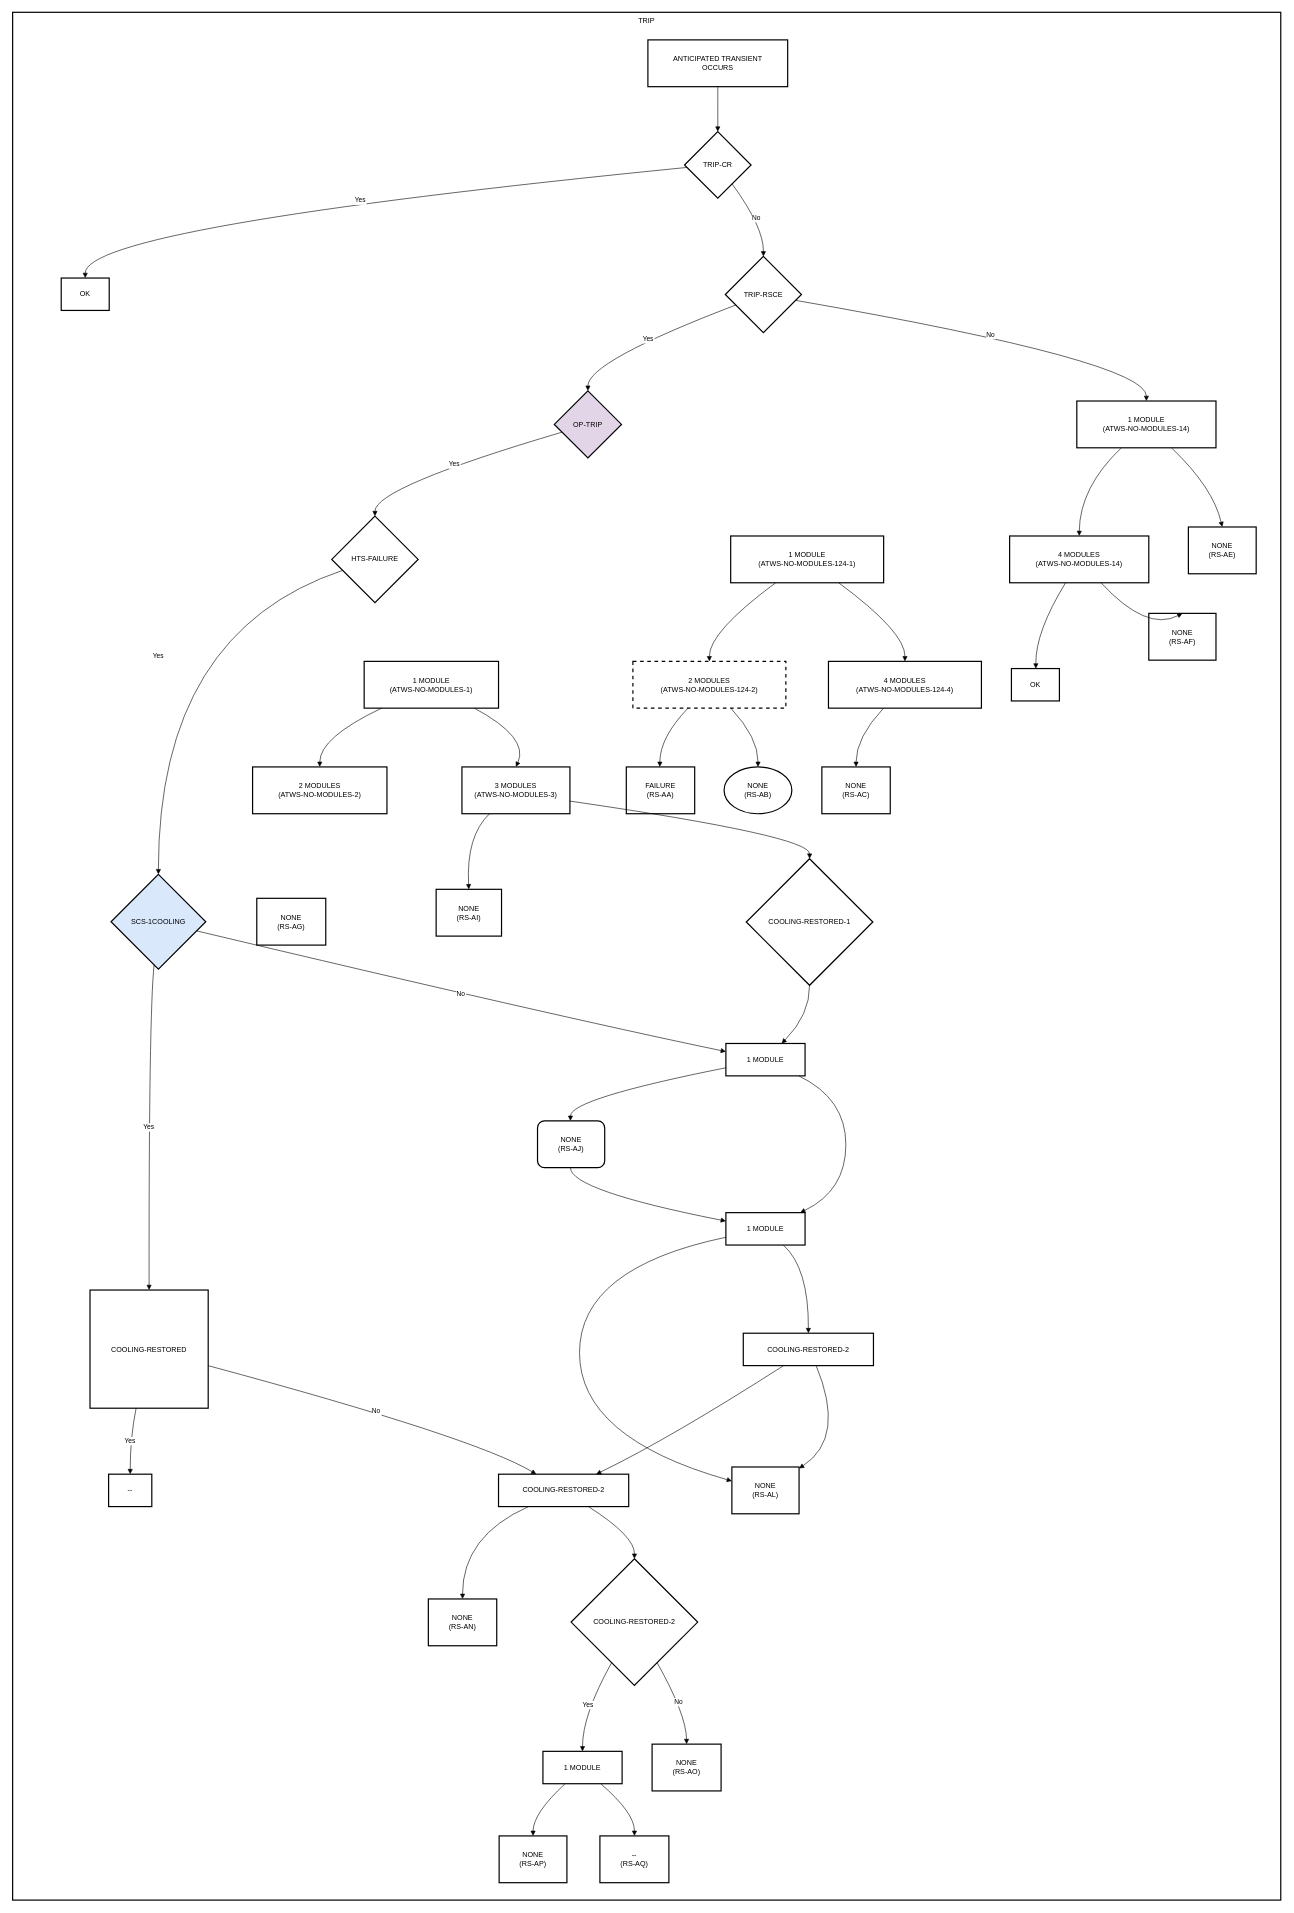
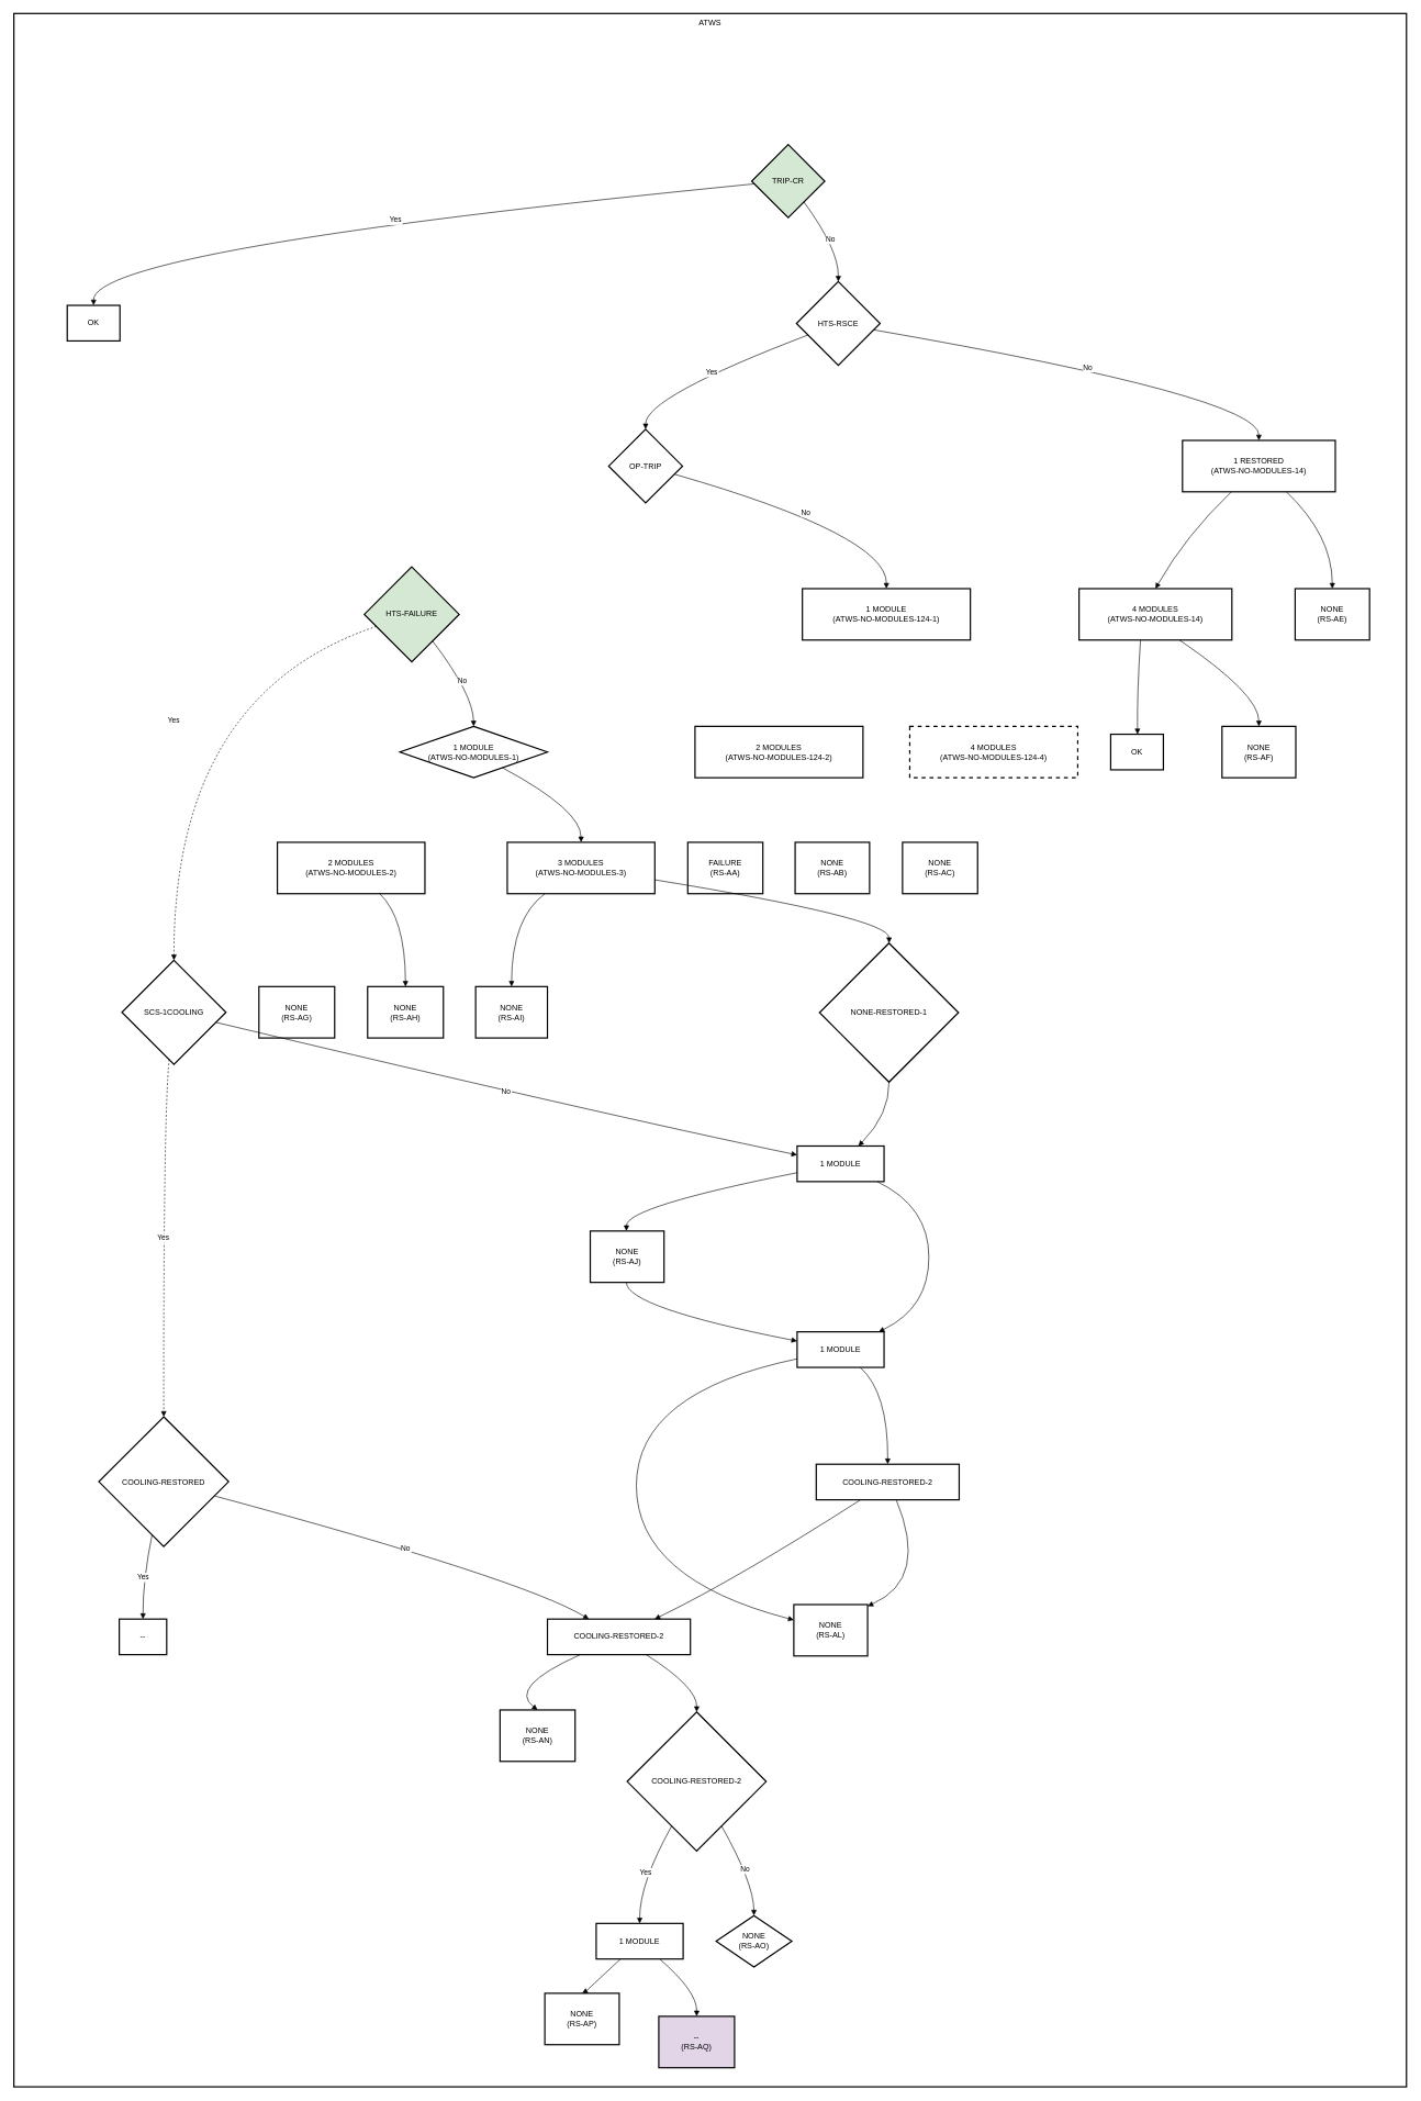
- <mxCell id="2" value="TRIP" style="whiteSpace=wrap;strokeWidth=2;verticalAlign=top;" vertex="1" parent="1"><mxGeometry x="20" y="20" width="2114" height="3147" as="geometry" /></mxCell>
+ <mxCell id="2" value="ATWS" style="whiteSpace=wrap;strokeWidth=2;verticalAlign=top;" vertex="1" parent="1"><mxGeometry x="20" y="20" width="2114" height="3147" as="geometry" /></mxCell>
- <mxCell id="3" value="ANTICIPATED TRANSIENT &#10; OCCURS" style="whiteSpace=wrap;strokeWidth=2;" vertex="1" parent="2"><mxGeometry x="1059" y="46" width="233" height="78" as="geometry" /></mxCell>
- <mxCell id="42" value="" style="curved=1;startArrow=none;endArrow=block;exitX=0.5;exitY=0.99;entryX=0.5;entryY=0;rounded=0;" edge="1" parent="2" source="3" target="4"><mxGeometry relative="1" as="geometry"><Array as="points" /></mxGeometry></mxCell>
- <mxCell id="4" value="TRIP-CR" style="rhombus;strokeWidth=2;whiteSpace=wrap;" vertex="1" parent="2"><mxGeometry x="1120" y="199" width="111" height="111" as="geometry" /></mxCell>
+ <mxCell id="4" value="TRIP-CR" style="rhombus;strokeWidth=2;whiteSpace=wrap;fillColor=#d5e8d4;" vertex="1" parent="2"><mxGeometry x="1120" y="199" width="111" height="111" as="geometry" /></mxCell>
- <mxCell id="6" value="TRIP-RSCE" style="rhombus;strokeWidth=2;whiteSpace=wrap;" vertex="1" parent="2"><mxGeometry x="1188" y="407" width="127" height="127" as="geometry" /></mxCell>
+ <mxCell id="6" value="HTS-RSCE" style="rhombus;strokeWidth=2;whiteSpace=wrap;" vertex="1" parent="2"><mxGeometry x="1188" y="407" width="127" height="127" as="geometry" /></mxCell>
- <mxCell id="7" value="OP-TRIP" style="rhombus;strokeWidth=2;whiteSpace=wrap;fillColor=#e1d5e7;" vertex="1" parent="2"><mxGeometry x="903" y="631" width="112" height="112" as="geometry" /></mxCell>
+ <mxCell id="7" value="OP-TRIP" style="rhombus;strokeWidth=2;whiteSpace=wrap;" vertex="1" parent="2"><mxGeometry x="903" y="631" width="112" height="112" as="geometry" /></mxCell>
- <mxCell id="8" value="1 MODULE &#10; (ATWS-NO-MODULES-14)" style="whiteSpace=wrap;strokeWidth=2;" vertex="1" parent="2"><mxGeometry x="1774" y="648" width="232" height="78" as="geometry" /></mxCell>
+ <mxCell id="8" value="1 RESTORED &#10; (ATWS-NO-MODULES-14)" style="whiteSpace=wrap;strokeWidth=2;" vertex="1" parent="2"><mxGeometry x="1774" y="648" width="232" height="78" as="geometry" /></mxCell>
+ <mxCell id="48" value="No" style="curved=1;startArrow=none;endArrow=block;exitX=1;exitY=0.64;entryX=0.5;entryY=0.01;rounded=0;" edge="1" parent="2" source="7" target="10"><mxGeometry relative="1" as="geometry"><Array as="points"><mxPoint x="1325" y="792" /></Array></mxGeometry></mxCell>
- <mxCell id="47" value="Yes" style="curved=1;startArrow=none;endArrow=block;exitX=0;exitY=0.65;entryX=0.5;entryY=0;rounded=0;" edge="1" parent="2" source="7" target="9"><mxGeometry relative="1" as="geometry"><Array as="points"><mxPoint x="604" y="792" /></Array></mxGeometry></mxCell>
- <mxCell id="27" value="NONE &#10; (RS-AE)" style="whiteSpace=wrap;strokeWidth=2;" vertex="1" parent="2"><mxGeometry x="1960" y="858" width="113" height="78" as="geometry" /></mxCell>
+ <mxCell id="27" value="NONE &#10; (RS-AE)" style="whiteSpace=wrap;strokeWidth=2;" vertex="1" parent="2"><mxGeometry x="1945" y="873" width="113" height="78" as="geometry" /></mxCell>
- <mxCell id="9" value="HTS-FAILURE" style="rhombus;strokeWidth=2;whiteSpace=wrap;" vertex="1" parent="2"><mxGeometry x="532" y="840" width="144" height="144" as="geometry" /></mxCell>
+ <mxCell id="9" value="HTS-FAILURE" style="rhombus;strokeWidth=2;whiteSpace=wrap;fillColor=#d5e8d4;" vertex="1" parent="2"><mxGeometry x="532" y="840" width="144" height="144" as="geometry" /></mxCell>
- <mxCell id="26" value="4 MODULES &#10; (ATWS-NO-MODULES-14)" style="whiteSpace=wrap;strokeWidth=2;" vertex="1" parent="2"><mxGeometry x="1662" y="873" width="232" height="78" as="geometry" /></mxCell>
+ <mxCell id="26" value="4 MODULES &#10; (ATWS-NO-MODULES-14)" style="whiteSpace=wrap;strokeWidth=2;" vertex="1" parent="2"><mxGeometry x="1617" y="873" width="232" height="78" as="geometry" /></mxCell>
- <mxCell id="59" value="" style="curved=1;startArrow=none;endArrow=block;exitX=0.29;exitY=1.01;entryX=0.5;entryY=0;rounded=0;" edge="1" parent="2" source="10" target="21"><mxGeometry relative="1" as="geometry"><Array as="points"><mxPoint x="1161" y="1033" /></Array></mxGeometry></mxCell>
- <mxCell id="60" value="" style="curved=1;startArrow=none;endArrow=block;exitX=0.71;exitY=1.01;entryX=0.5;entryY=0;rounded=0;" edge="1" parent="2" source="10" target="22"><mxGeometry relative="1" as="geometry"><Array as="points"><mxPoint x="1488" y="1033" /></Array></mxGeometry></mxCell>
+ <mxCell id="50" value="No" style="curved=1;startArrow=none;endArrow=block;exitX=0.89;exitY=1;entryX=0.5;entryY=0;rounded=0;" edge="1" parent="2" source="9" target="12"><mxGeometry relative="1" as="geometry"><Array as="points"><mxPoint x="697" y="1033" /></Array></mxGeometry></mxCell>
- <mxCell id="29" value="NONE &#10; (RS-AF)" style="whiteSpace=wrap;strokeWidth=2;" vertex="1" parent="2"><mxGeometry x="1894" y="1002" width="112" height="78" as="geometry" /></mxCell>
+ <mxCell id="29" value="NONE &#10; (RS-AF)" style="whiteSpace=wrap;strokeWidth=2;" vertex="1" parent="2"><mxGeometry x="1834" y="1082" width="112" height="78" as="geometry" /></mxCell>
- <mxCell id="12" value="1 MODULE &#10; (ATWS-NO-MODULES-1)" style="whiteSpace=wrap;strokeWidth=2;" vertex="1" parent="2"><mxGeometry x="586" y="1082" width="224" height="78" as="geometry" /></mxCell>
+ <mxCell id="12" value="1 MODULE &#10; (ATWS-NO-MODULES-1)" style="rhombus;whiteSpace=wrap;strokeWidth=2;" vertex="1" parent="2"><mxGeometry x="586" y="1082" width="224" height="78" as="geometry" /></mxCell>
- <mxCell id="21" value="2 MODULES &#10; (ATWS-NO-MODULES-124-2)" style="whiteSpace=wrap;strokeWidth=2;dashed=1;" vertex="1" parent="2"><mxGeometry x="1034" y="1082" width="255" height="78" as="geometry" /></mxCell>
+ <mxCell id="21" value="2 MODULES &#10; (ATWS-NO-MODULES-124-2)" style="whiteSpace=wrap;strokeWidth=2;" vertex="1" parent="2"><mxGeometry x="1034" y="1082" width="255" height="78" as="geometry" /></mxCell>
- <mxCell id="22" value="4 MODULES &#10; (ATWS-NO-MODULES-124-4)" style="whiteSpace=wrap;strokeWidth=2;" vertex="1" parent="2"><mxGeometry x="1360" y="1082" width="255" height="78" as="geometry" /></mxCell>
+ <mxCell id="22" value="4 MODULES &#10; (ATWS-NO-MODULES-124-4)" style="whiteSpace=wrap;strokeWidth=2;dashed=1;" vertex="1" parent="2"><mxGeometry x="1360" y="1082" width="255" height="78" as="geometry" /></mxCell>
- <mxCell id="49" value="Yes" style="curved=1;startArrow=none;endArrow=block;exitX=0;exitY=0.67;entryX=0.5;entryY=0;rounded=0;" edge="1" parent="2" source="9" target="11"><mxGeometry relative="1" as="geometry"><Array as="points"><mxPoint x="243" y="1033" /></Array></mxGeometry></mxCell>
+ <mxCell id="49" value="Yes" style="curved=1;startArrow=none;endArrow=block;exitX=0;exitY=0.67;entryX=0.5;entryY=0;rounded=0;dashed=1;" edge="1" parent="2" source="9" target="11"><mxGeometry relative="1" as="geometry"><Array as="points"><mxPoint x="243" y="1033" /></Array></mxGeometry></mxCell>
- <mxCell id="68" value="" style="curved=1;startArrow=none;endArrow=block;exitX=0.13;exitY=1;entryX=0.5;entryY=-0.01;rounded=0;" edge="1" parent="2" source="12" target="30"><mxGeometry relative="1" as="geometry"><Array as="points"><mxPoint x="512" y="1209" /></Array></mxGeometry></mxCell>
- <mxCell id="61" value="" style="curved=1;startArrow=none;endArrow=block;exitX=0.36;exitY=1;entryX=0.49;entryY=-0.01;rounded=0;" edge="1" parent="2" source="21" target="23"><mxGeometry relative="1" as="geometry"><Array as="points"><mxPoint x="1079" y="1209" /></Array></mxGeometry></mxCell>
- <mxCell id="62" value="" style="curved=1;startArrow=none;endArrow=block;exitX=0.64;exitY=1;entryX=0.5;entryY=-0.01;rounded=0;" edge="1" parent="2" source="21" target="24"><mxGeometry relative="1" as="geometry"><Array as="points"><mxPoint x="1243" y="1209" /></Array></mxGeometry></mxCell>
- <mxCell id="63" value="" style="curved=1;startArrow=none;endArrow=block;exitX=0.36;exitY=1;entryX=0.5;entryY=-0.01;rounded=0;" edge="1" parent="2" source="22" target="25"><mxGeometry relative="1" as="geometry"><Array as="points"><mxPoint x="1406" y="1209" /></Array></mxGeometry></mxCell>
- <mxCell id="31" value="3 MODULES &#10; (ATWS-NO-MODULES-3)" style="whiteSpace=wrap;strokeWidth=2;" vertex="1" parent="2"><mxGeometry x="749" y="1258" width="180" height="78" as="geometry" /></mxCell>
+ <mxCell id="31" value="3 MODULES &#10; (ATWS-NO-MODULES-3)" style="whiteSpace=wrap;strokeWidth=2;" vertex="1" parent="2"><mxGeometry x="749" y="1258" width="224" height="78" as="geometry" /></mxCell>
- <mxCell id="24" value="NONE &#10; (RS-AB)" style="ellipse;whiteSpace=wrap;strokeWidth=2;" vertex="1" parent="2"><mxGeometry x="1186" y="1258" width="113" height="78" as="geometry" /></mxCell>
+ <mxCell id="24" value="NONE &#10; (RS-AB)" style="whiteSpace=wrap;strokeWidth=2;" vertex="1" parent="2"><mxGeometry x="1186" y="1258" width="113" height="78" as="geometry" /></mxCell>
+ <mxCell id="70" value="" style="curved=1;startArrow=none;endArrow=block;exitX=0.69;exitY=0.99;entryX=0.5;entryY=0;rounded=0;" edge="1" parent="2" source="30" target="33"><mxGeometry relative="1" as="geometry"><Array as="points"><mxPoint x="594" y="1373" /></Array></mxGeometry></mxCell>
- <mxCell id="34" value="NONE&#10;(RS-AI)" style="whiteSpace=wrap;strokeWidth=2;" vertex="1" parent="2"><mxGeometry x="706" y="1462" width="109" height="78" as="geometry" /></mxCell>
+ <mxCell id="34" value="NONE&#10;(RS-AI)" style="whiteSpace=wrap;strokeWidth=2;" vertex="1" parent="2"><mxGeometry x="701" y="1477" width="109" height="78" as="geometry" /></mxCell>
- <mxCell id="11" value="SCS-1COOLING" style="rhombus;strokeWidth=2;whiteSpace=wrap;fillColor=#dae8fc;" vertex="1" parent="2"><mxGeometry x="164" y="1437" width="158" height="158" as="geometry" /></mxCell>
+ <mxCell id="11" value="SCS-1COOLING" style="rhombus;strokeWidth=2;whiteSpace=wrap;" vertex="1" parent="2"><mxGeometry x="164" y="1437" width="158" height="158" as="geometry" /></mxCell>
- <mxCell id="32" value="NONE&#10;(RS-AG)" style="whiteSpace=wrap;strokeWidth=2;" vertex="1" parent="2"><mxGeometry x="407" y="1477" width="115" height="78" as="geometry" /></mxCell>
+ <mxCell id="32" value="NONE&#10;(RS-AG)" style="whiteSpace=wrap;strokeWidth=2;" vertex="1" parent="2"><mxGeometry x="372" y="1477" width="115" height="78" as="geometry" /></mxCell>
+ <mxCell id="33" value="NONE&#10;(RS-AH)" style="whiteSpace=wrap;strokeWidth=2;" vertex="1" parent="2"><mxGeometry x="537" y="1477" width="115" height="78" as="geometry" /></mxCell>
- <mxCell id="35" value="COOLING-RESTORED-1" style="rhombus;strokeWidth=2;whiteSpace=wrap;" vertex="1" parent="2"><mxGeometry x="1223" y="1411" width="211" height="211" as="geometry" /></mxCell>
+ <mxCell id="35" value="NONE-RESTORED-1" style="rhombus;strokeWidth=2;whiteSpace=wrap;" vertex="1" parent="2"><mxGeometry x="1223" y="1411" width="211" height="211" as="geometry" /></mxCell>
- <mxCell id="51" value="Yes" style="curved=1;startArrow=none;endArrow=block;exitX=0.45;exitY=1;entryX=0.5;entryY=0;rounded=0;" edge="1" parent="2" source="11" target="13"><mxGeometry relative="1" as="geometry"><Array as="points"><mxPoint x="227" y="1671" /></Array></mxGeometry></mxCell>
+ <mxCell id="51" value="Yes" style="curved=1;startArrow=none;endArrow=block;exitX=0.45;exitY=1;entryX=0.5;entryY=0;rounded=0;dashed=1;" edge="1" parent="2" source="11" target="13"><mxGeometry relative="1" as="geometry"><Array as="points"><mxPoint x="227" y="1671" /></Array></mxGeometry></mxCell>
- <mxCell id="36" value="NONE&#10;(RS-AJ)" style="whiteSpace=wrap;strokeWidth=2;rounded=1;" vertex="1" parent="2"><mxGeometry x="875" y="1848" width="112" height="78" as="geometry" /></mxCell>
+ <mxCell id="36" value="NONE&#10;(RS-AJ)" style="whiteSpace=wrap;strokeWidth=2;" vertex="1" parent="2"><mxGeometry x="875" y="1848" width="112" height="78" as="geometry" /></mxCell>
- <mxCell id="13" value="COOLING-RESTORED" style="strokeWidth=2;whiteSpace=wrap;rounded=0;" vertex="1" parent="2"><mxGeometry x="129" y="2130" width="197" height="197" as="geometry" /></mxCell>
+ <mxCell id="13" value="COOLING-RESTORED" style="rhombus;strokeWidth=2;whiteSpace=wrap;" vertex="1" parent="2"><mxGeometry x="129" y="2130" width="197" height="197" as="geometry" /></mxCell>
- <mxCell id="38" value="NONE &#10; (RS-AL)" style="whiteSpace=wrap;strokeWidth=2;" vertex="1" parent="2"><mxGeometry x="1199" y="2425" width="112" height="78" as="geometry" /></mxCell>
+ <mxCell id="38" value="NONE &#10; (RS-AL)" style="whiteSpace=wrap;strokeWidth=2;" vertex="1" parent="2"><mxGeometry x="1184" y="2415" width="112" height="78" as="geometry" /></mxCell>
- <mxCell id="17" value="NONE&#10;(RS-AN)" style="whiteSpace=wrap;strokeWidth=2;" vertex="1" parent="2"><mxGeometry x="693" y="2645" width="114" height="78" as="geometry" /></mxCell>
+ <mxCell id="17" value="NONE&#10;(RS-AN)" style="whiteSpace=wrap;strokeWidth=2;" vertex="1" parent="2"><mxGeometry x="738" y="2575" width="114" height="78" as="geometry" /></mxCell>
- <mxCell id="20" value="NONE &#10; (RS-AO)" style="whiteSpace=wrap;strokeWidth=2;" vertex="1" parent="2"><mxGeometry x="1066" y="2887" width="115" height="78" as="geometry" /></mxCell>
+ <mxCell id="20" value="NONE &#10; (RS-AO)" style="rhombus;whiteSpace=wrap;strokeWidth=2;" vertex="1" parent="2"><mxGeometry x="1066" y="2887" width="115" height="78" as="geometry" /></mxCell>
- <mxCell id="40" value="NONE&#10; (RS-AP)" style="whiteSpace=wrap;strokeWidth=2;" vertex="1" parent="2"><mxGeometry x="811" y="3040" width="113" height="78" as="geometry" /></mxCell>
+ <mxCell id="40" value="NONE&#10; (RS-AP)" style="whiteSpace=wrap;strokeWidth=2;" vertex="1" parent="2"><mxGeometry x="806" y="3005" width="113" height="78" as="geometry" /></mxCell>
- <mxCell id="41" value="--&#10; (RS-AQ)" style="whiteSpace=wrap;strokeWidth=2;" vertex="1" parent="2"><mxGeometry x="979" y="3040" width="115" height="78" as="geometry" /></mxCell>
+ <mxCell id="41" value="--&#10; (RS-AQ)" style="whiteSpace=wrap;strokeWidth=2;fillColor=#e1d5e7;" vertex="1" parent="2"><mxGeometry x="979" y="3040" width="115" height="78" as="geometry" /></mxCell>
